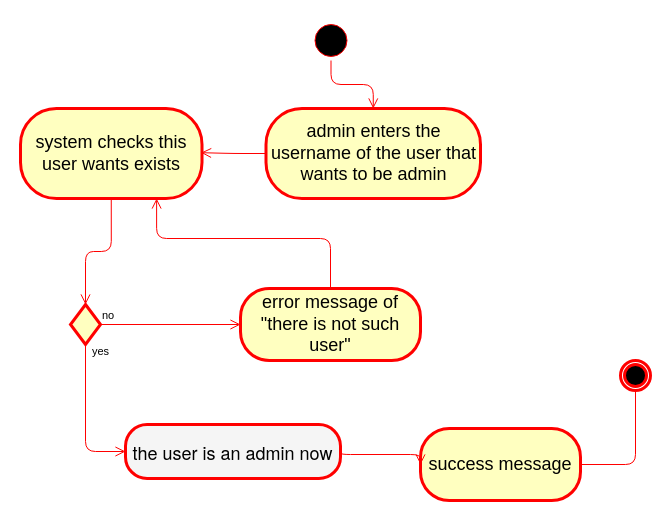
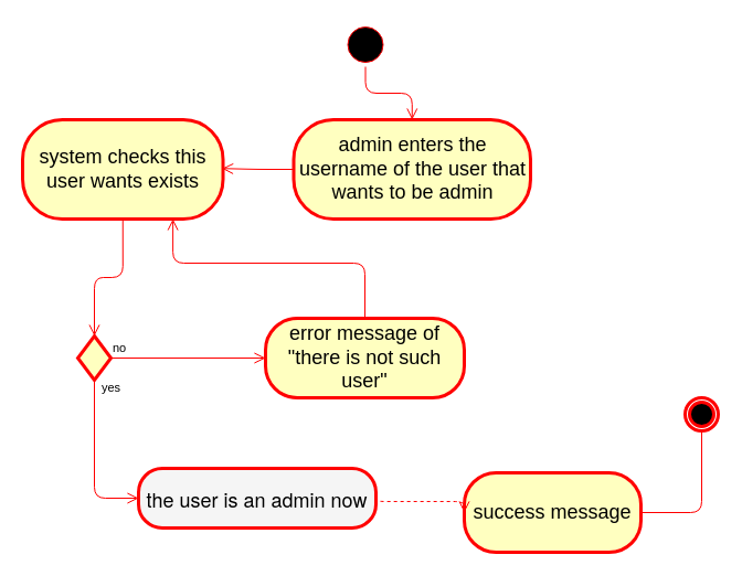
- <mxCell id="17" value="" style="edgeStyle=orthogonalEdgeStyle;html=1;verticalAlign=bottom;endArrow=open;endSize=8;strokeColor=#ff0000;entryX=0;entryY=0.5;entryDx=0;entryDy=0;exitX=1;exitY=0.5;exitDx=0;exitDy=0;" edge="1" parent="1" source="10" target="16"><mxGeometry relative="1" as="geometry"><mxPoint x="303.002" y="258.19" as="targetPoint" /><Array as="points"><mxPoint x="420" y="454" /></Array><mxPoint x="367.91" y="258" as="sourcePoint" /></mxGeometry></mxCell>
+ <mxCell id="17" value="" style="edgeStyle=orthogonalEdgeStyle;html=1;verticalAlign=bottom;endArrow=open;endSize=8;strokeColor=#ff0000;entryX=0;entryY=0.5;entryDx=0;entryDy=0;exitX=1;exitY=0.5;exitDx=0;exitDy=0;dashed=1;" edge="1" parent="1" source="10" target="16"><mxGeometry relative="1" as="geometry"><mxPoint x="303.002" y="258.19" as="targetPoint" /><Array as="points"><mxPoint x="420" y="454" /></Array><mxPoint x="367.91" y="258" as="sourcePoint" /></mxGeometry></mxCell>
